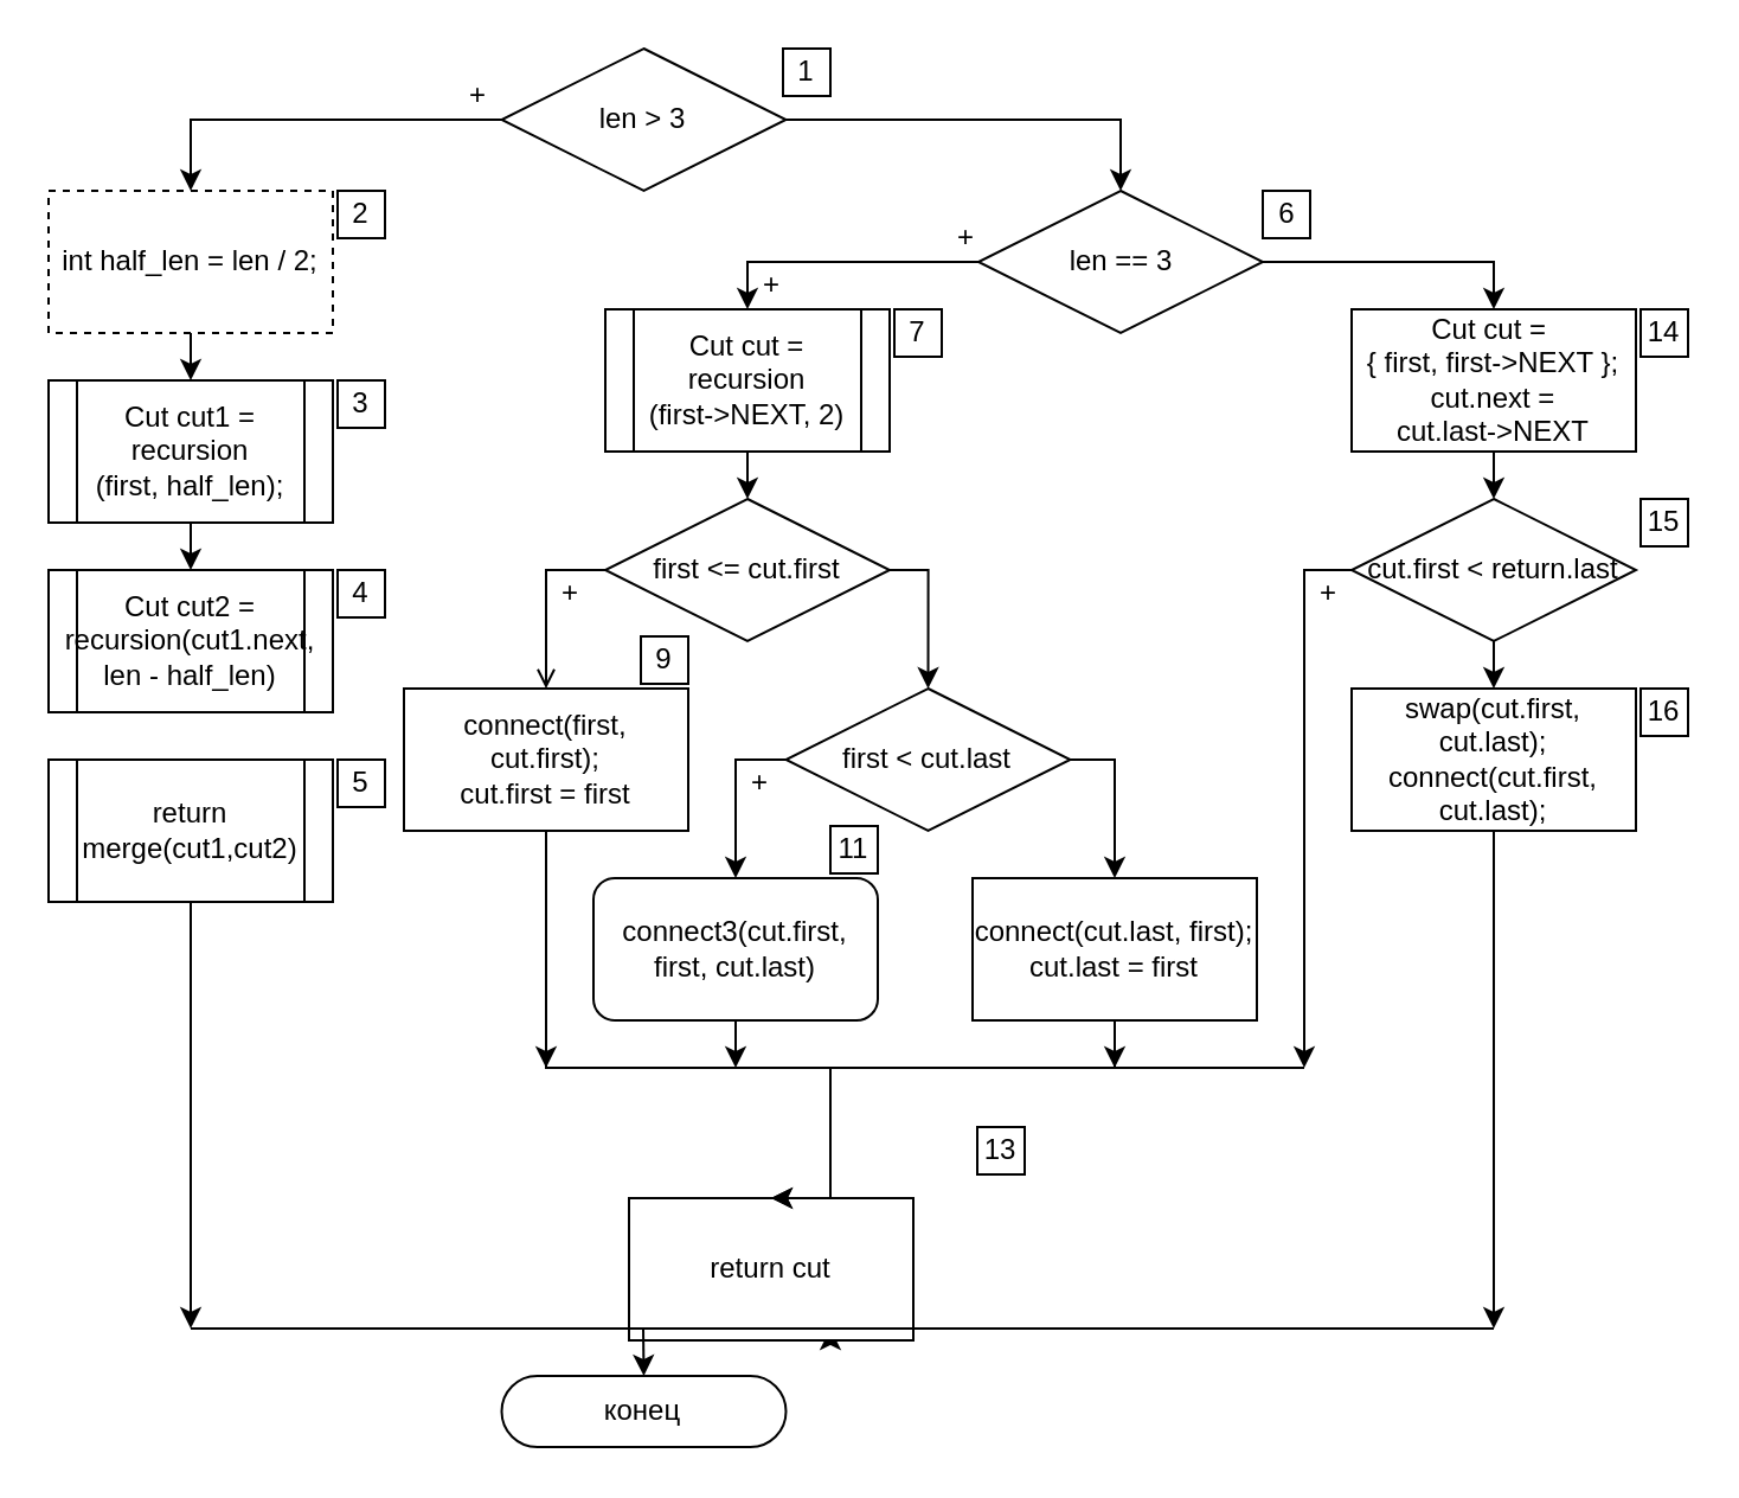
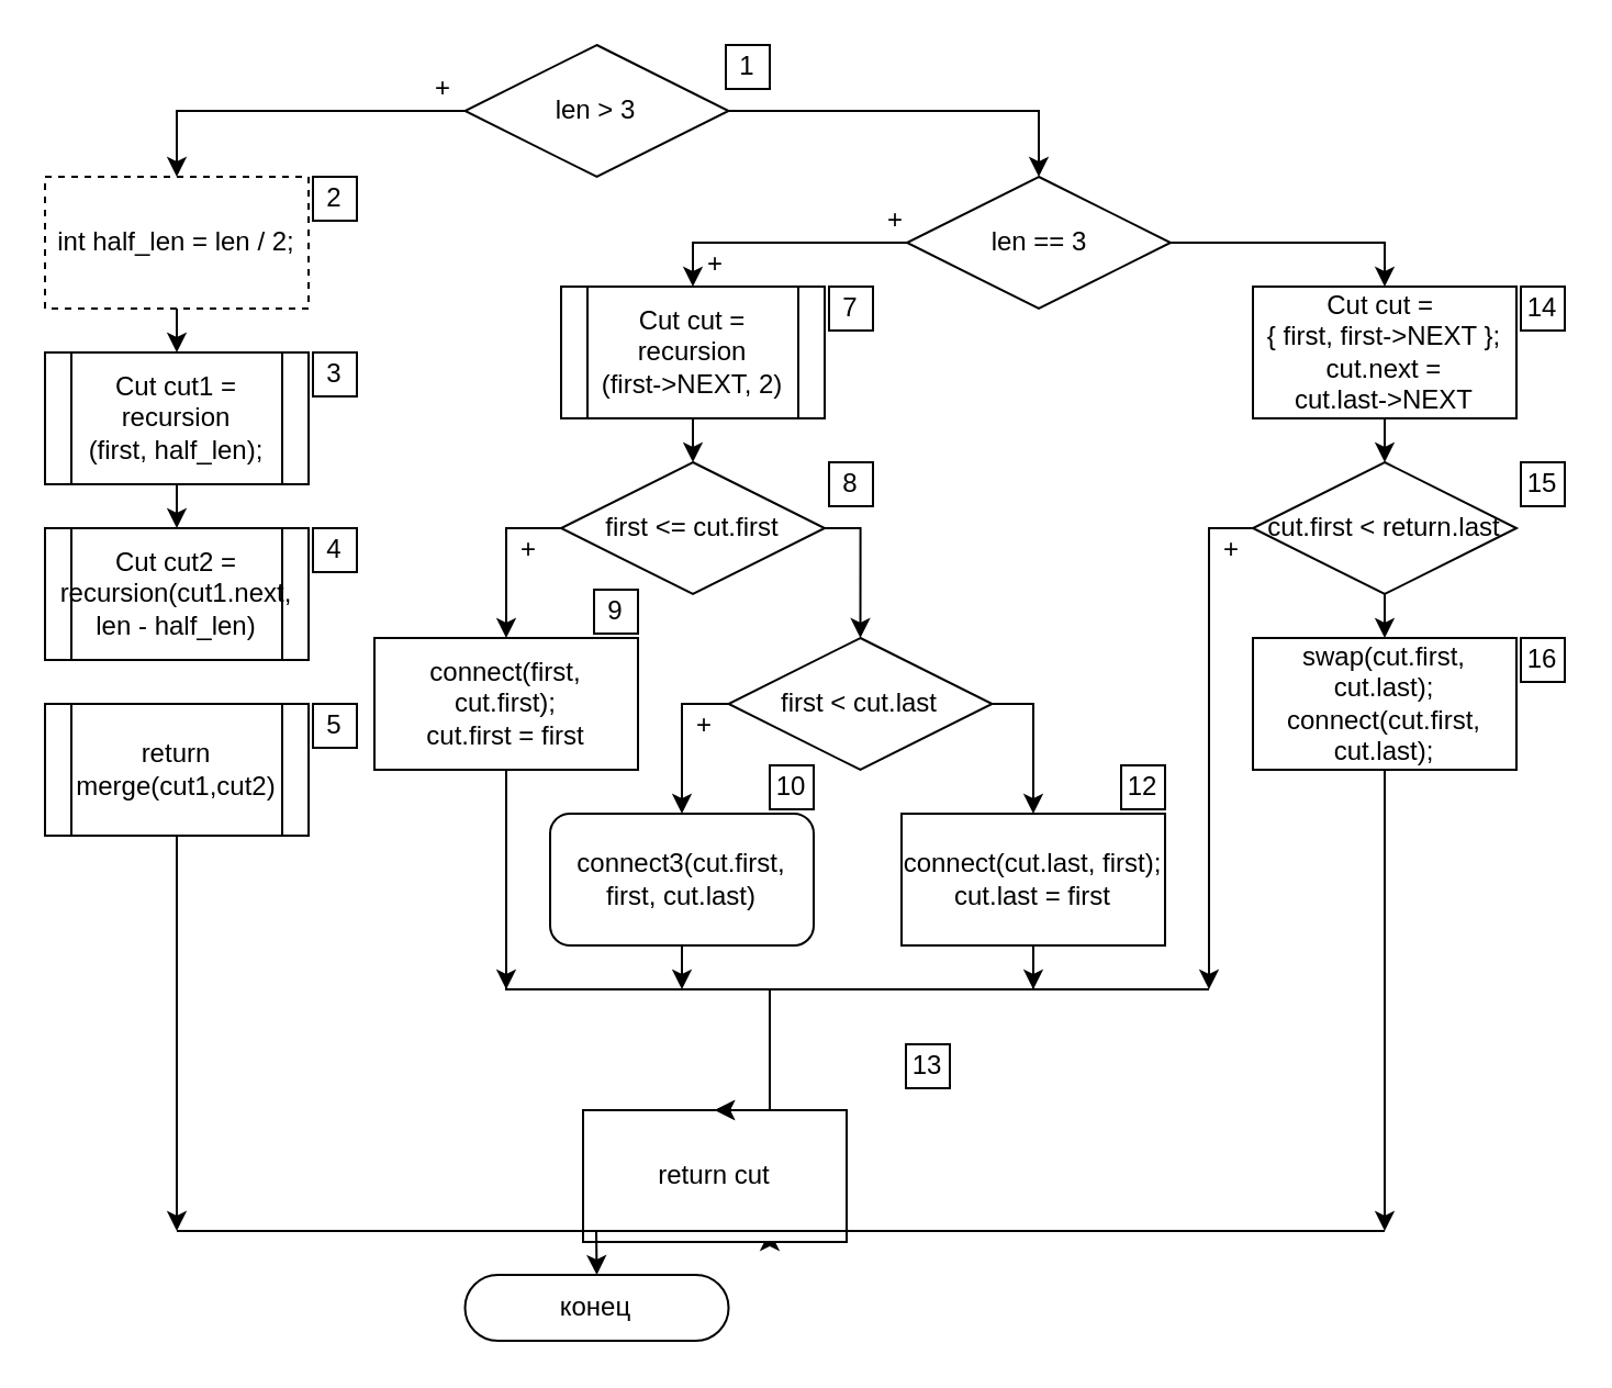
- <mxCell id="52" value="6" style="whiteSpace=wrap;html=1;aspect=fixed;" parent="1" vertex="1"><mxGeometry x="532.5" y="80" width="20" height="20" as="geometry" /></mxCell>
+ <mxCell id="58" value="8" style="whiteSpace=wrap;html=1;aspect=fixed;" parent="1" vertex="1"><mxGeometry x="377" y="210" width="20" height="20" as="geometry" /></mxCell>
- <mxCell id="24" style="edgeStyle=orthogonalEdgeStyle;rounded=0;orthogonalLoop=1;jettySize=auto;html=1;exitX=0;exitY=0.5;exitDx=0;exitDy=0;entryX=0.5;entryY=0;entryDx=0;entryDy=0;endArrow=open;" parent="1" source="12" target="15" edge="1"><mxGeometry relative="1" as="geometry"><Array as="points"><mxPoint x="230" y="240" /></Array></mxGeometry></mxCell>
+ <mxCell id="24" style="edgeStyle=orthogonalEdgeStyle;rounded=0;orthogonalLoop=1;jettySize=auto;html=1;exitX=0;exitY=0.5;exitDx=0;exitDy=0;entryX=0.5;entryY=0;entryDx=0;entryDy=0;" parent="1" source="12" target="15" edge="1"><mxGeometry relative="1" as="geometry"><Array as="points"><mxPoint x="230" y="240" /></Array></mxGeometry></mxCell>
- <mxCell id="56" value="11" style="whiteSpace=wrap;html=1;aspect=fixed;" parent="1" vertex="1"><mxGeometry x="350" y="348" width="20" height="20" as="geometry" /></mxCell>
+ <mxCell id="56" value="10" style="whiteSpace=wrap;html=1;aspect=fixed;" parent="1" vertex="1"><mxGeometry x="350" y="348" width="20" height="20" as="geometry" /></mxCell>
+ <mxCell id="55" value="12" style="whiteSpace=wrap;html=1;aspect=fixed;" parent="1" vertex="1"><mxGeometry x="510" y="348" width="20" height="20" as="geometry" /></mxCell>
